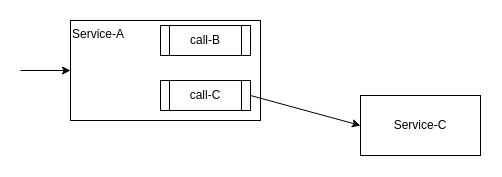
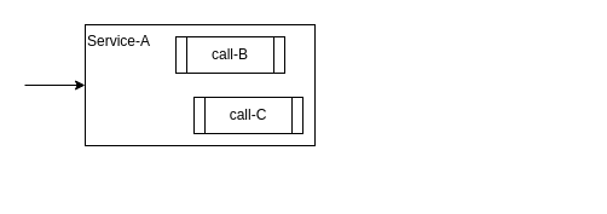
- <mxCell id="6" value="call-B" style="shape=process;whiteSpace=wrap;html=1;backgroundOutline=1;" vertex="1" parent="1"><mxGeometry x="160" y="25" width="90" height="30" as="geometry" /></mxCell>
+ <mxCell id="6" value="call-B" style="shape=process;whiteSpace=wrap;html=1;backgroundOutline=1;" vertex="1" parent="1"><mxGeometry x="145" y="30" width="90" height="30" as="geometry" /></mxCell>
- <mxCell id="4" value="" style="endArrow=classic;html=1;entryX=0;entryY=0.5;entryDx=0;entryDy=0;exitX=1;exitY=0.5;exitDx=0;exitDy=0;" edge="1" parent="1" source="7" target="3"><mxGeometry width="50" height="50" relative="1" as="geometry"><mxPoint x="250" y="85" as="sourcePoint" /><mxPoint x="360" y="20" as="targetPoint" /></mxGeometry></mxCell>
- <mxCell id="3" value="Service-C" style="rounded=0;whiteSpace=wrap;html=1;" vertex="1" parent="1"><mxGeometry x="360" y="95" width="120" height="60" as="geometry" /></mxCell>
